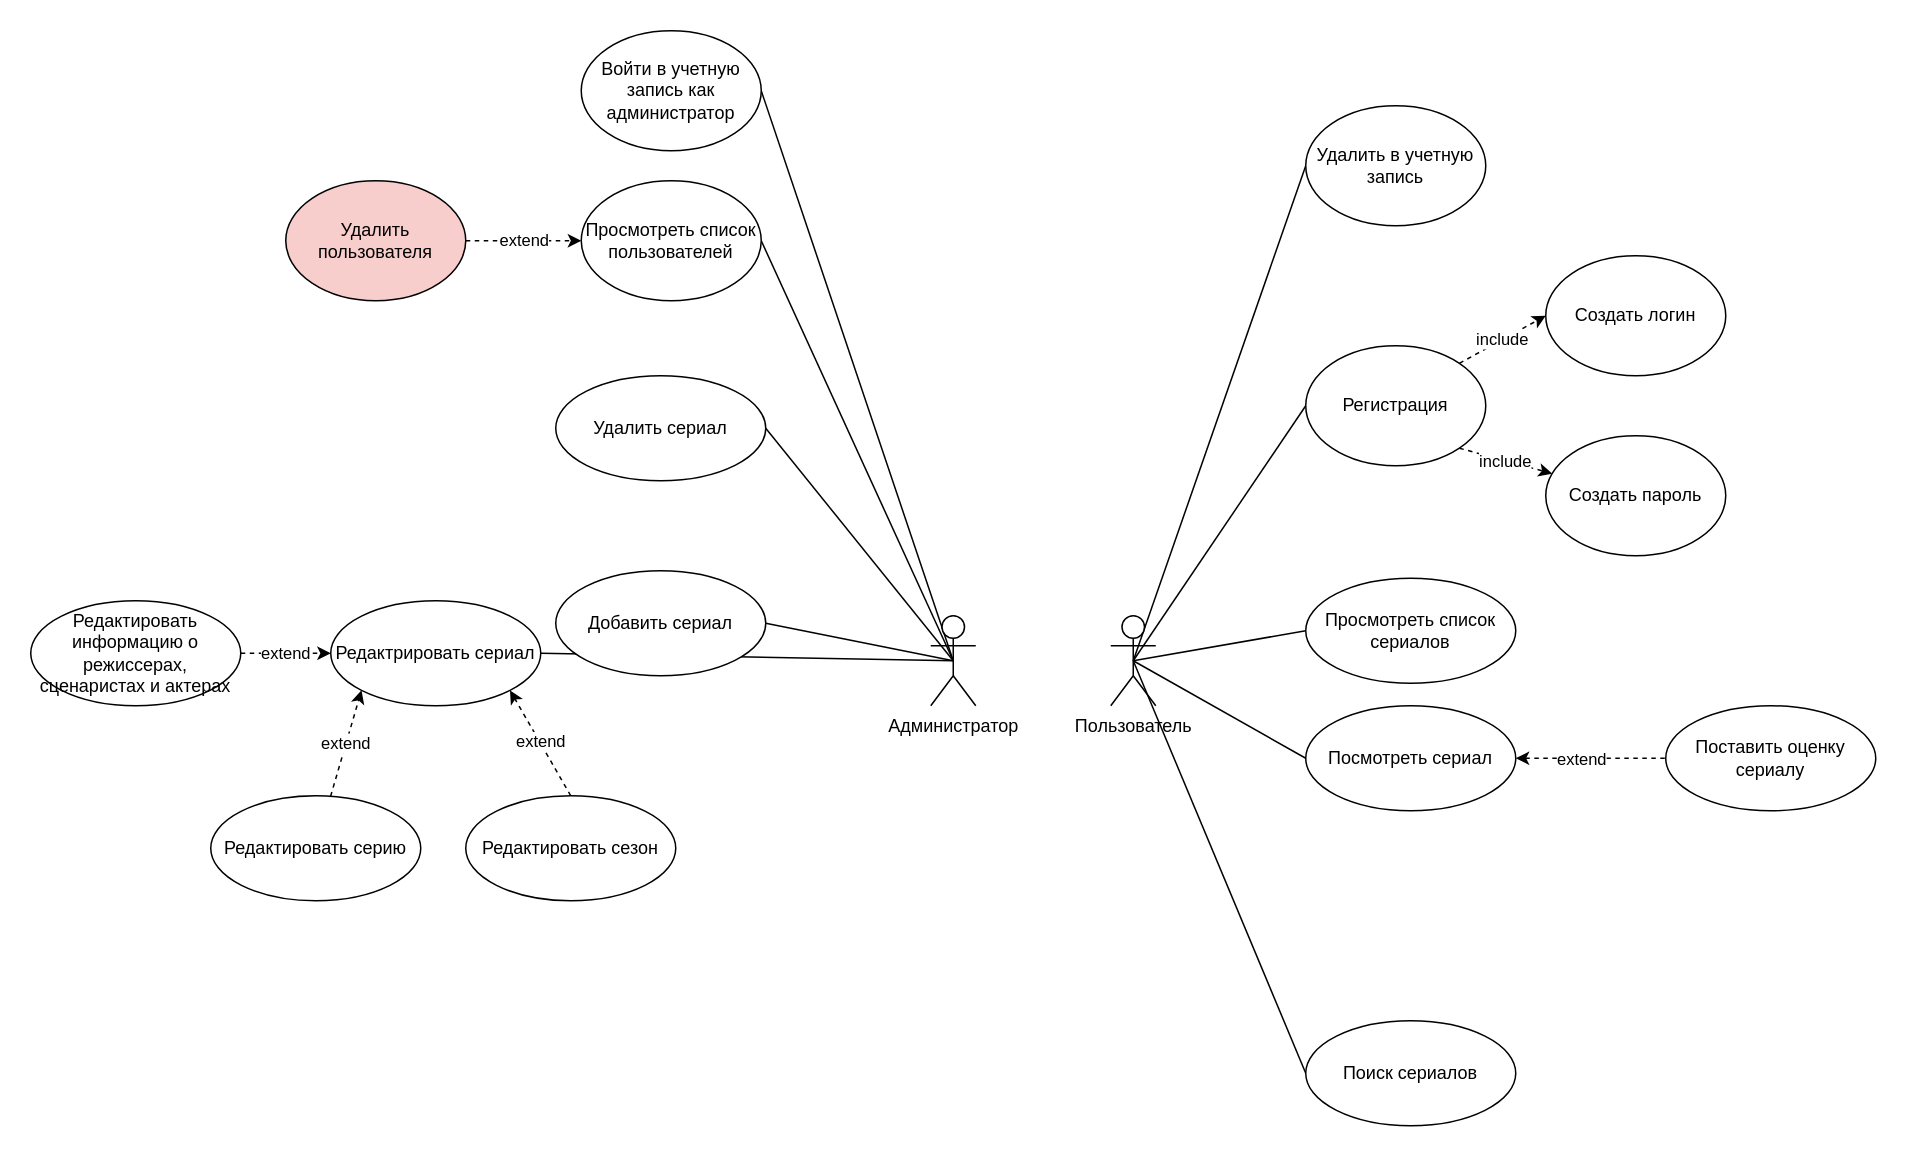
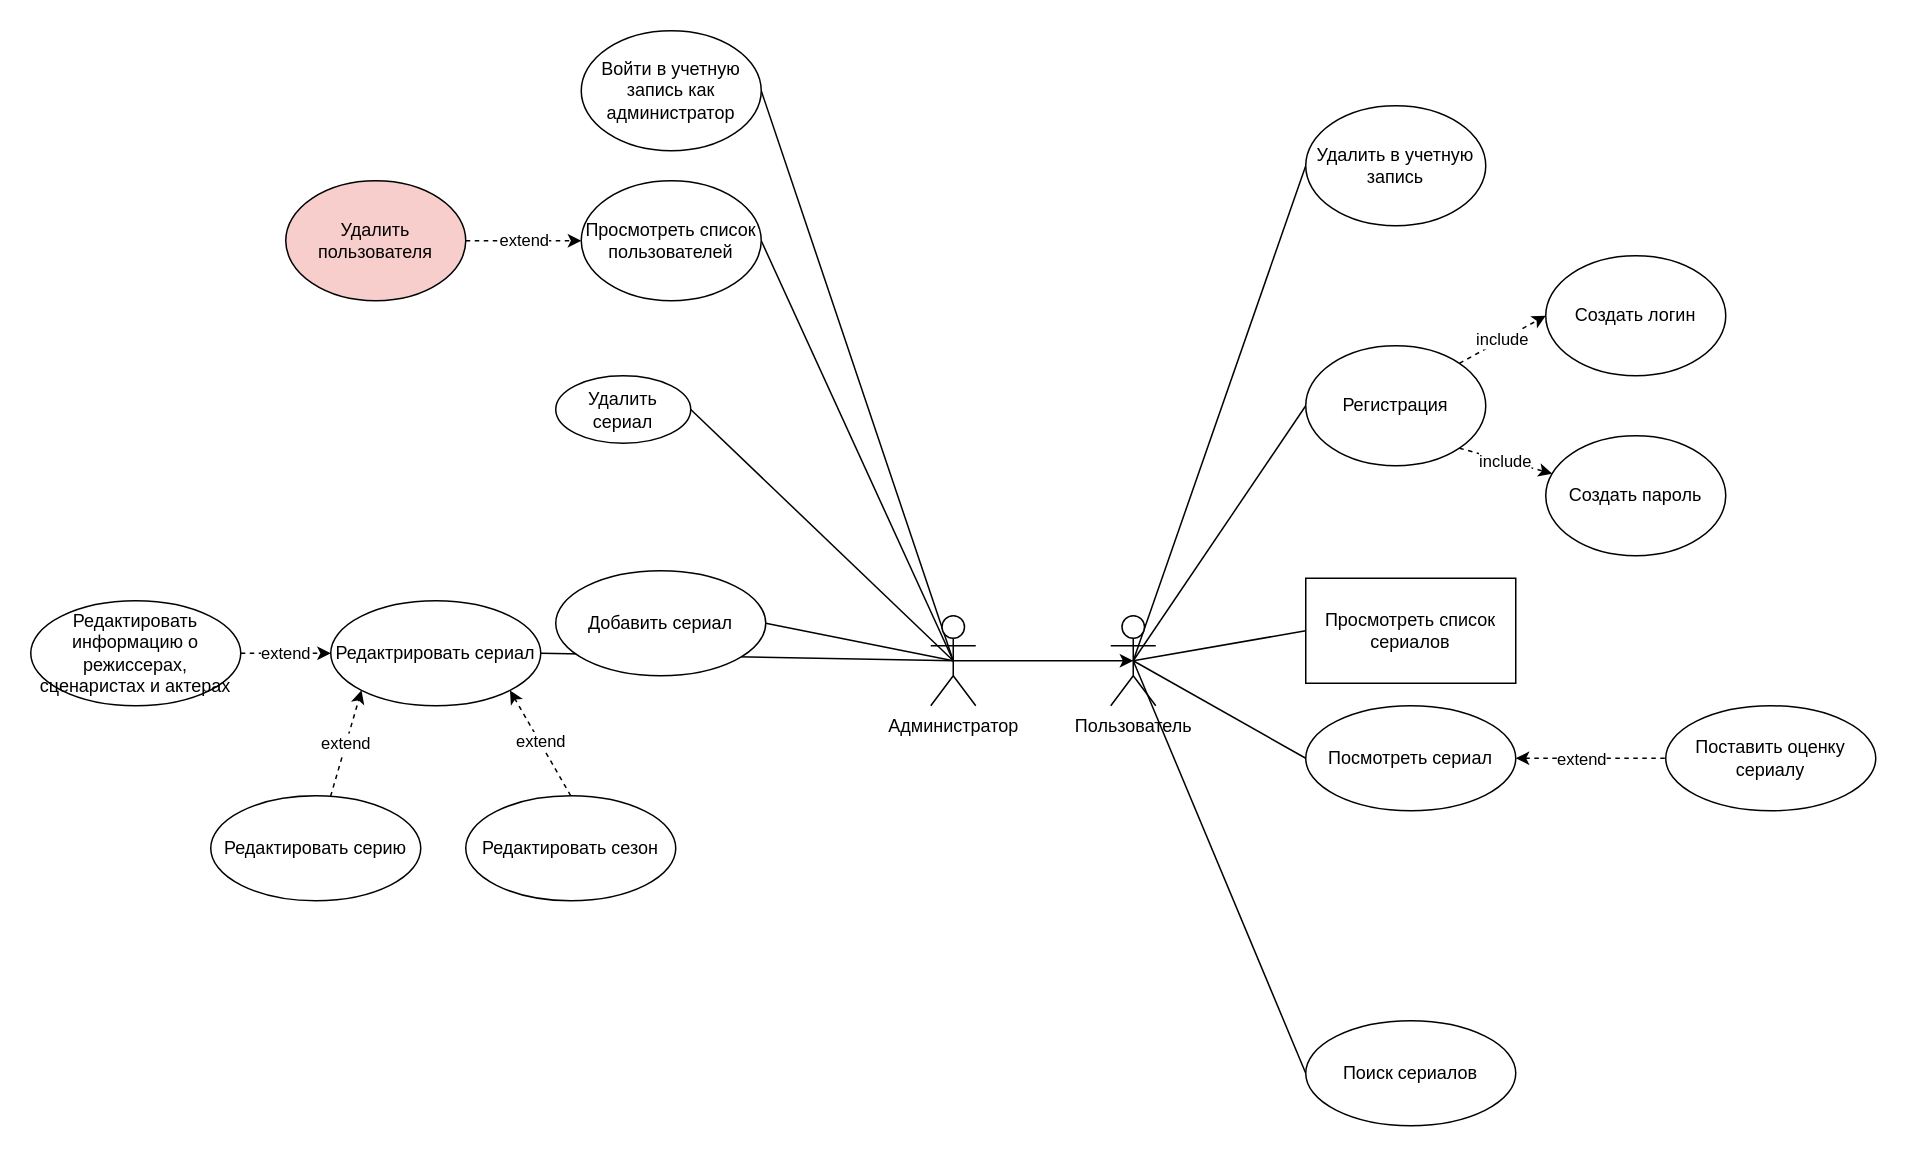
- <mxCell id="35" value="Удалить сериал" style="ellipse;whiteSpace=wrap;html=1;" parent="1" vertex="1"><mxGeometry x="370" y="250" width="140" height="70" as="geometry" /></mxCell>
+ <mxCell id="35" value="Удалить сериал" style="ellipse;whiteSpace=wrap;html=1;" parent="1" vertex="1"><mxGeometry x="370" y="250" width="90" height="45" as="geometry" /></mxCell>
- <mxCell id="26" value="Просмотреть список сериалов" style="ellipse;whiteSpace=wrap;html=1;" parent="1" vertex="1"><mxGeometry x="870" y="385" width="140" height="70" as="geometry" /></mxCell>
+ <mxCell id="26" value="Просмотреть список сериалов" style="whiteSpace=wrap;html=1;rounded=0;" parent="1" vertex="1"><mxGeometry x="870" y="385" width="140" height="70" as="geometry" /></mxCell>
+ <mxCell id="13" style="edgeStyle=orthogonalEdgeStyle;rounded=0;orthogonalLoop=1;jettySize=auto;html=1;exitX=0.5;exitY=0.5;exitDx=0;exitDy=0;exitPerimeter=0;entryX=0.5;entryY=0.5;entryDx=0;entryDy=0;entryPerimeter=0;" parent="1" source="14" target="7" edge="1"><mxGeometry relative="1" as="geometry" /></mxCell>
